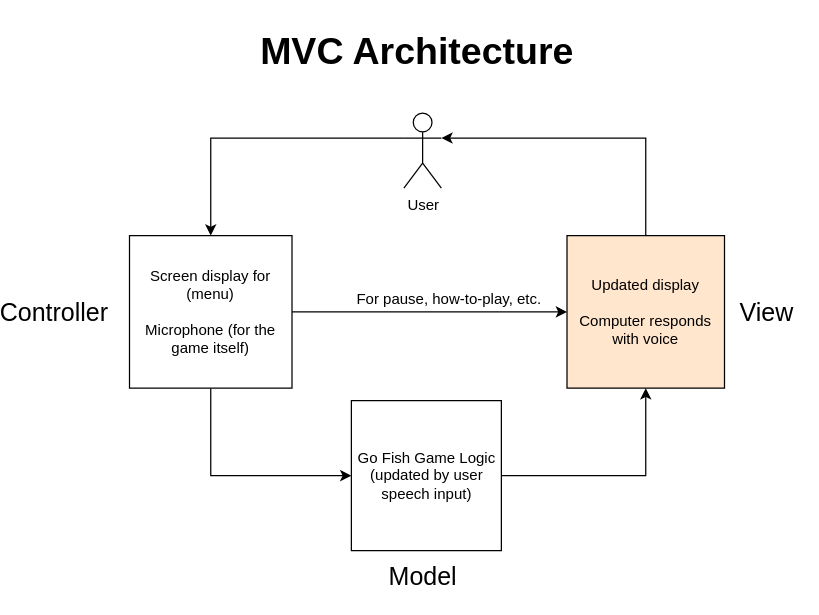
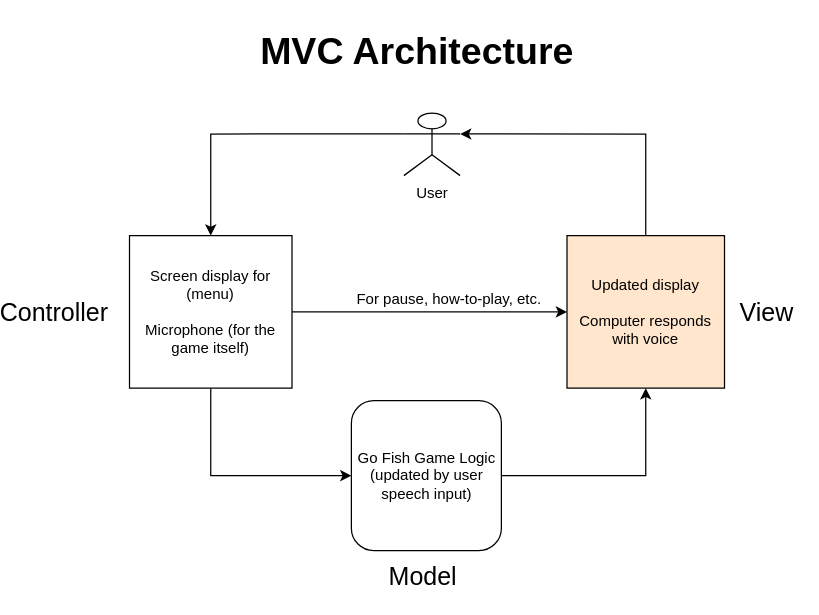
- <mxCell id="10" value="User" style="shape=umlActor;verticalLabelPosition=bottom;labelBackgroundColor=#ffffff;verticalAlign=top;html=1;outlineConnect=0;" parent="1" vertex="1"><mxGeometry x="319.5" y="90" width="30" height="60" as="geometry" /></mxCell>
+ <mxCell id="10" value="User" style="shape=umlActor;verticalLabelPosition=bottom;labelBackgroundColor=#ffffff;verticalAlign=top;html=1;outlineConnect=0;" parent="1" vertex="1"><mxGeometry x="319.5" y="90" width="45" height="50" as="geometry" /></mxCell>
- <mxCell id="9" value="Go Fish Game Logic&lt;br&gt;(updated by user speech input)" style="rounded=0;whiteSpace=wrap;html=1;" parent="1" vertex="1"><mxGeometry x="277.5" y="320" width="120" height="120" as="geometry" /></mxCell>
+ <mxCell id="9" value="Go Fish Game Logic&lt;br&gt;(updated by user speech input)" style="whiteSpace=wrap;html=1;rounded=1;" parent="1" vertex="1"><mxGeometry x="277.5" y="320" width="120" height="120" as="geometry" /></mxCell>
